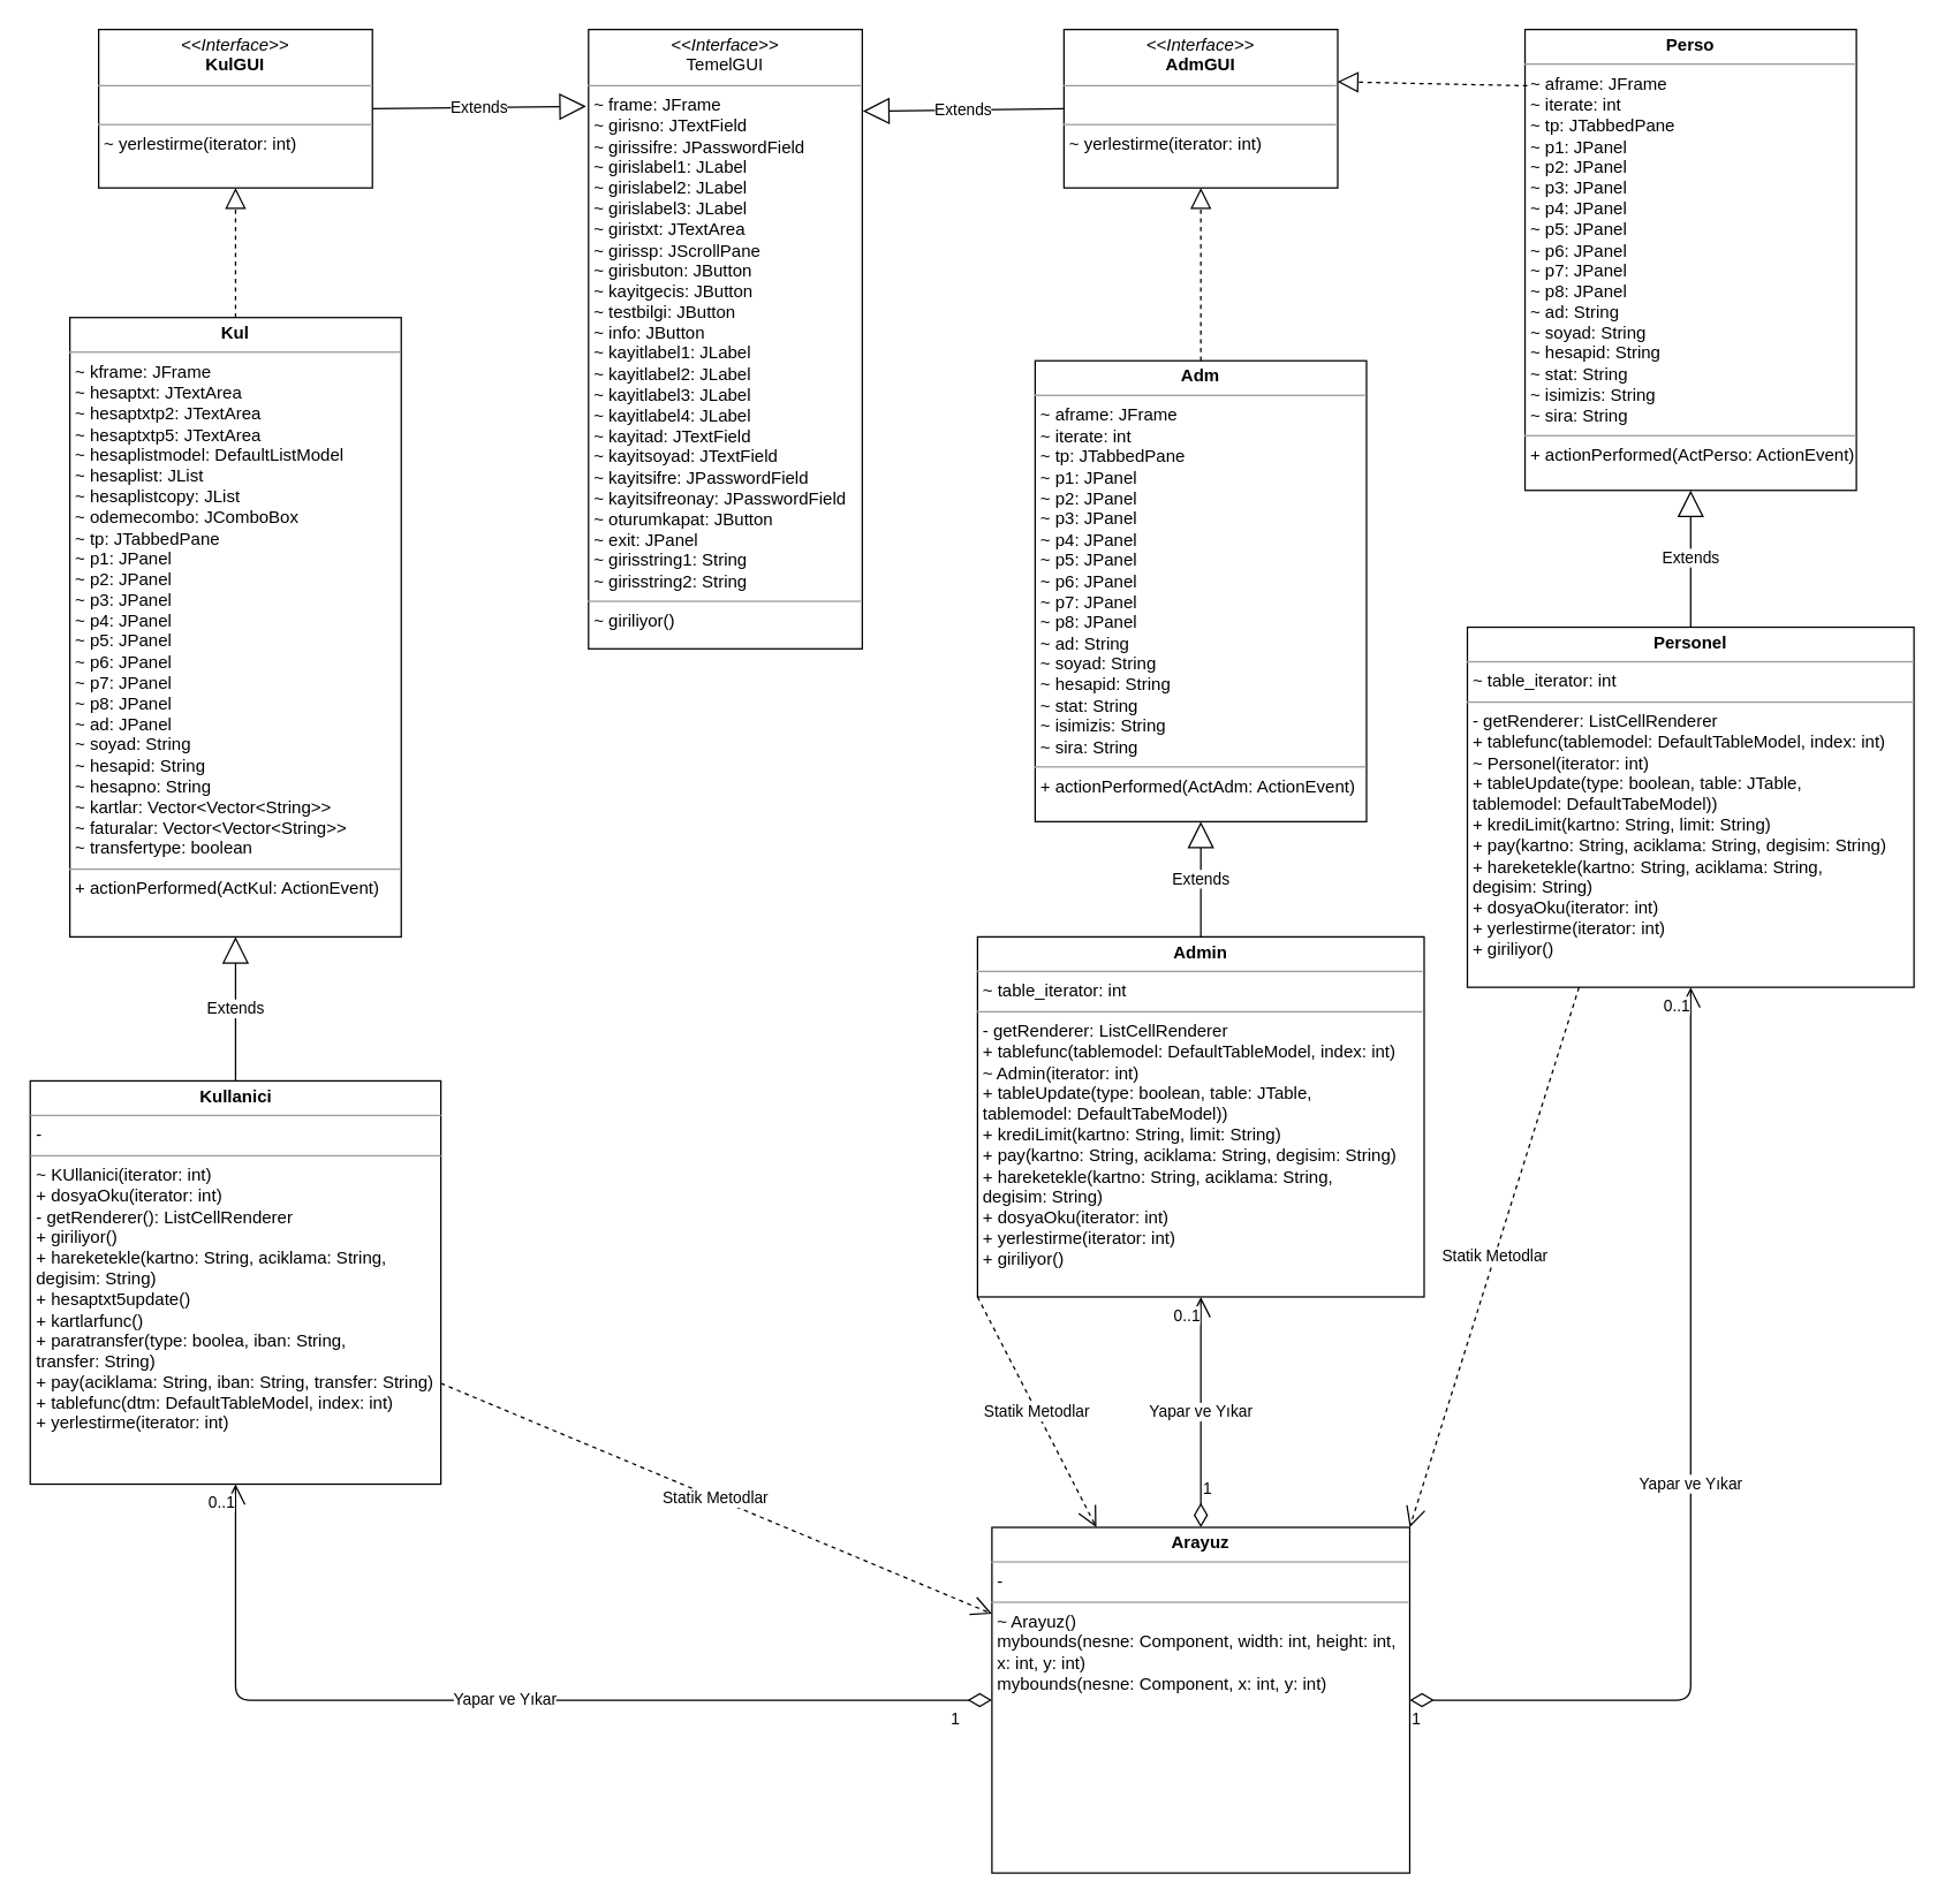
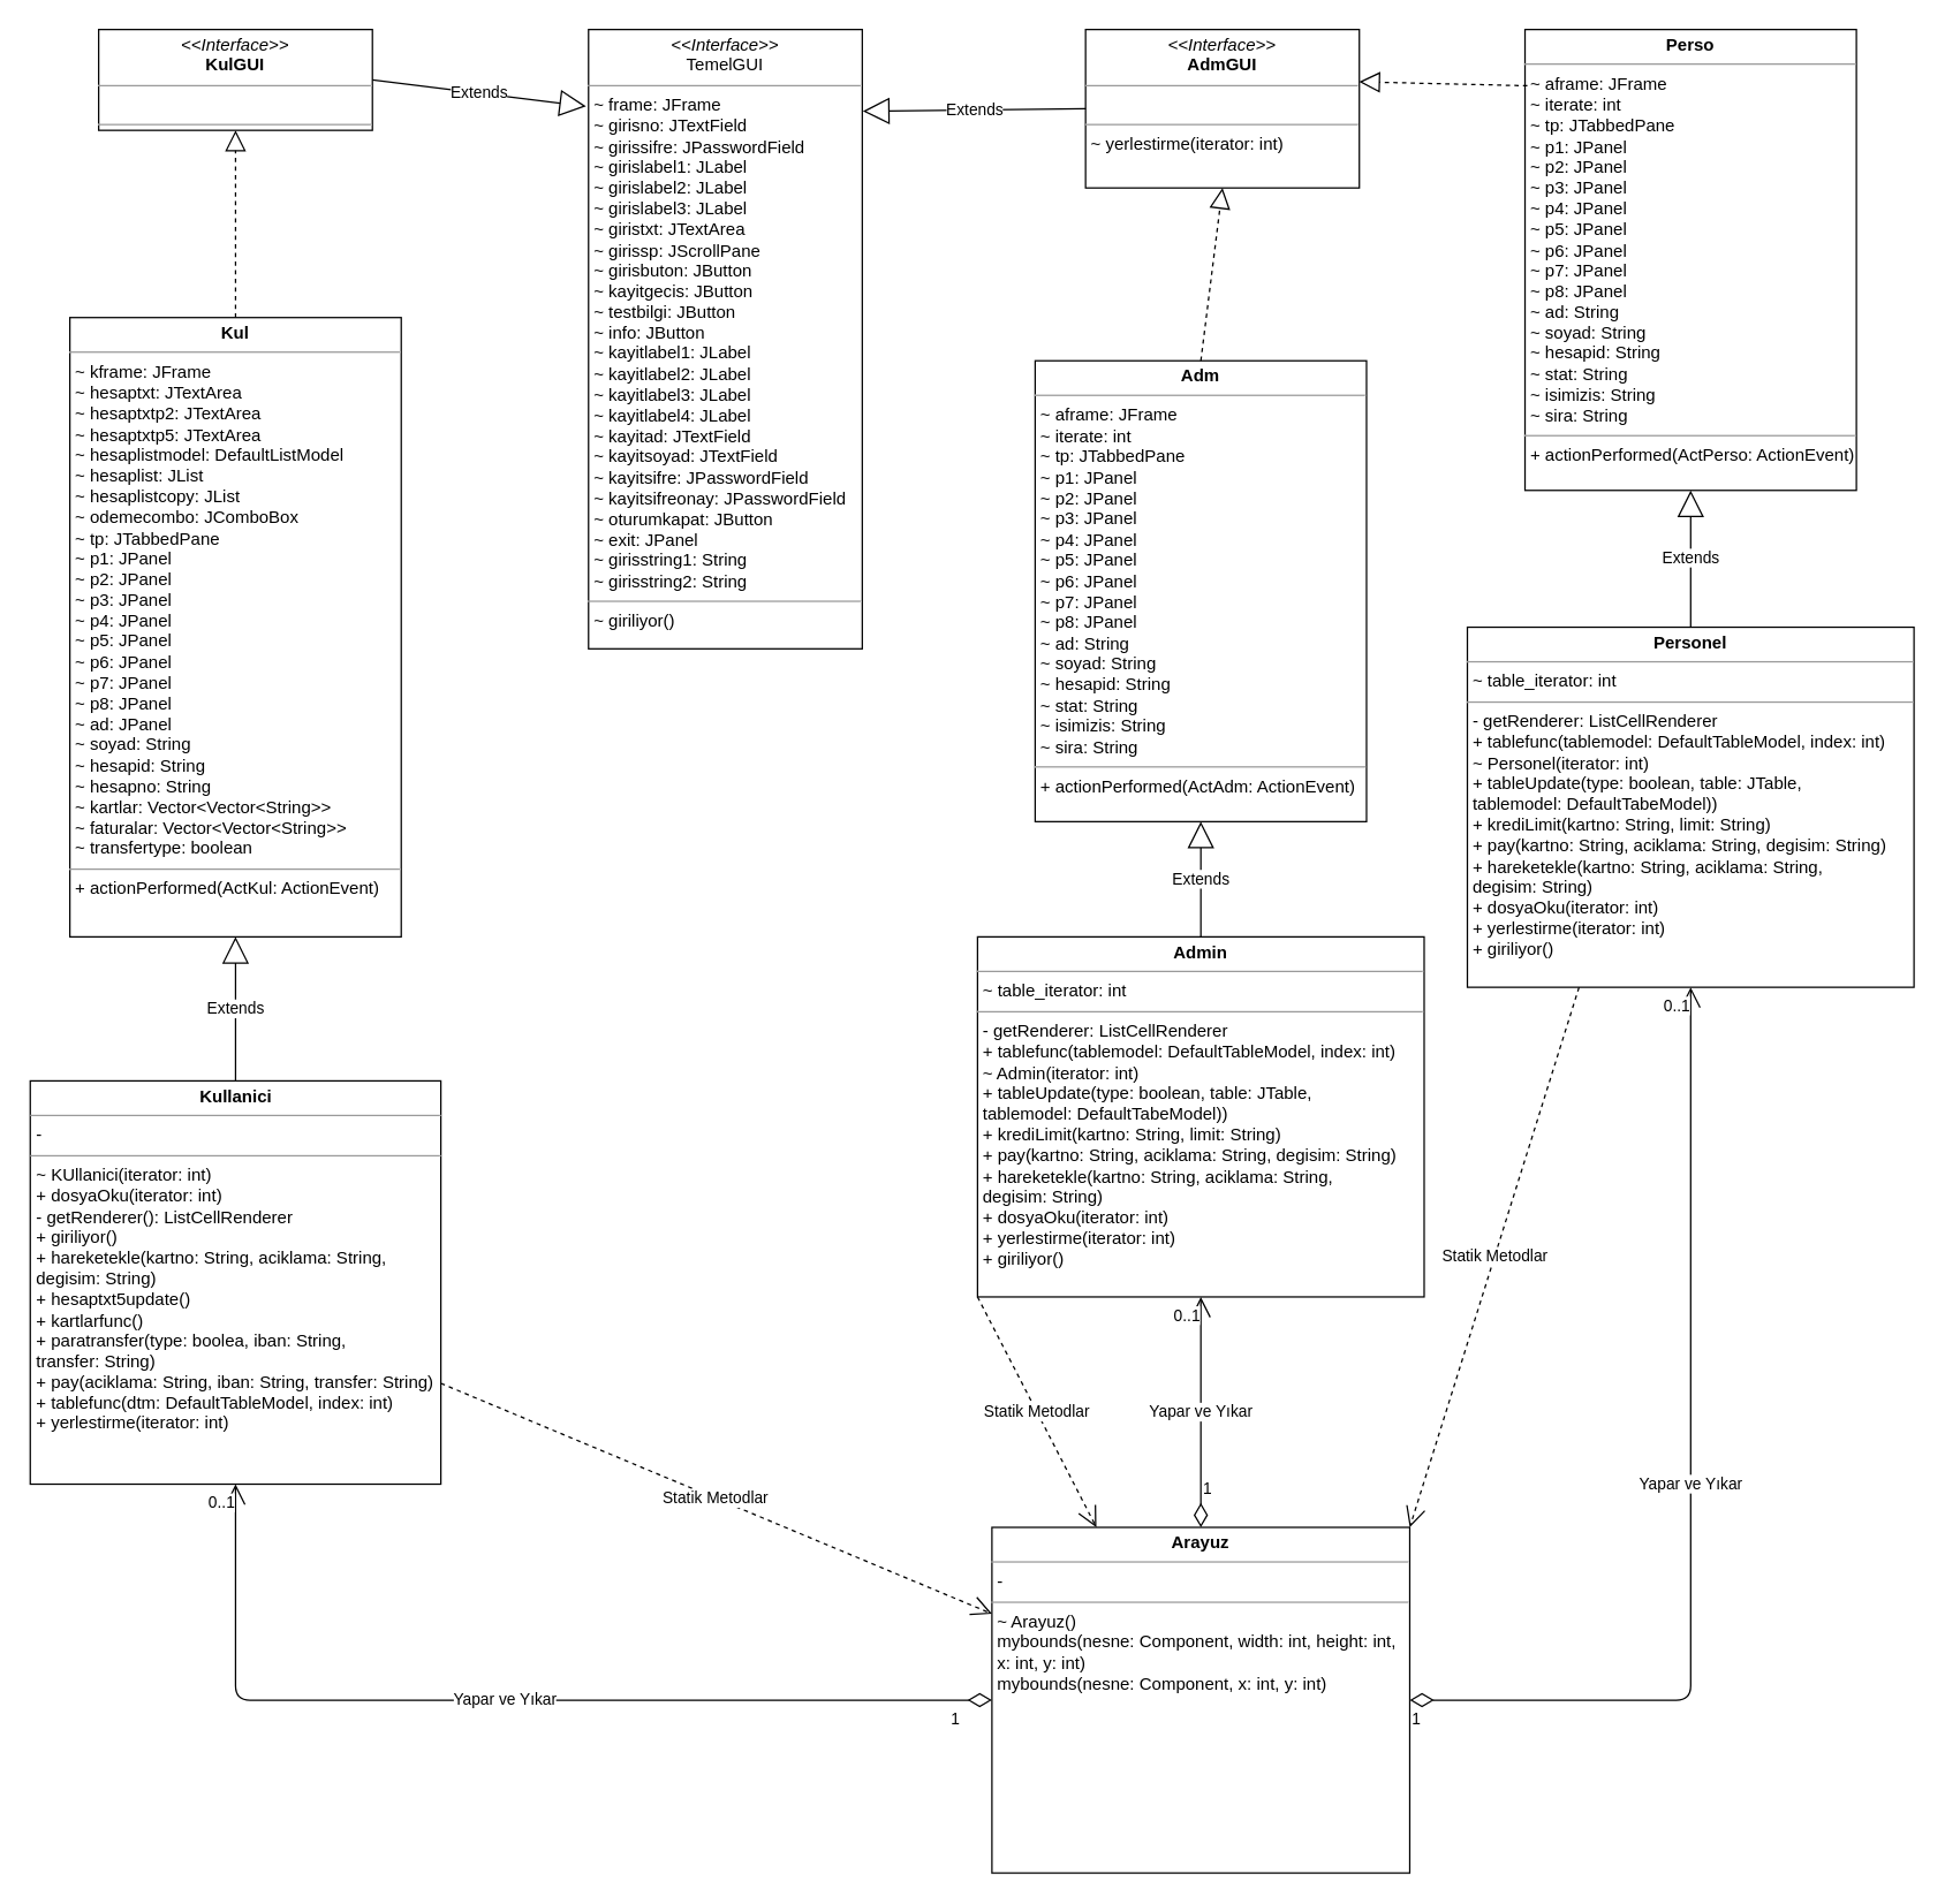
- <mxCell id="3" value="&lt;p style=&quot;margin: 0px ; margin-top: 4px ; text-align: center&quot;&gt;&lt;i&gt;&amp;lt;&amp;lt;Interface&amp;gt;&amp;gt;&lt;/i&gt;&lt;br&gt;&lt;b&gt;KulGUI&lt;/b&gt;&lt;/p&gt;&lt;hr size=&quot;1&quot;&gt;&lt;p style=&quot;margin: 0px ; margin-left: 4px&quot;&gt;&lt;br&gt;&lt;/p&gt;&lt;hr size=&quot;1&quot;&gt;&lt;p style=&quot;margin: 0px ; margin-left: 4px&quot;&gt;~ yerlestirme(iterator: int)&lt;/p&gt;" style="verticalAlign=top;align=left;overflow=fill;fontSize=12;fontFamily=Helvetica;html=1;" vertex="1" parent="1"><mxGeometry x="68" y="20" width="190" height="110" as="geometry" /></mxCell>
+ <mxCell id="3" value="&lt;p style=&quot;margin: 0px ; margin-top: 4px ; text-align: center&quot;&gt;&lt;i&gt;&amp;lt;&amp;lt;Interface&amp;gt;&amp;gt;&lt;/i&gt;&lt;br&gt;&lt;b&gt;KulGUI&lt;/b&gt;&lt;/p&gt;&lt;hr size=&quot;1&quot;&gt;&lt;p style=&quot;margin: 0px ; margin-left: 4px&quot;&gt;&lt;br&gt;&lt;/p&gt;&lt;hr size=&quot;1&quot;&gt;&lt;p style=&quot;margin: 0px ; margin-left: 4px&quot;&gt;~ yerlestirme(iterator: int)&lt;/p&gt;" style="verticalAlign=top;align=left;overflow=fill;fontSize=12;fontFamily=Helvetica;html=1;" vertex="1" parent="1"><mxGeometry x="68" y="20" width="190" height="70" as="geometry" /></mxCell>
- <mxCell id="4" value="&lt;p style=&quot;margin: 0px ; margin-top: 4px ; text-align: center&quot;&gt;&lt;i&gt;&amp;lt;&amp;lt;Interface&amp;gt;&amp;gt;&lt;/i&gt;&lt;br&gt;&lt;b&gt;AdmGUI&lt;/b&gt;&lt;/p&gt;&lt;hr size=&quot;1&quot;&gt;&lt;p style=&quot;margin: 0px ; margin-left: 4px&quot;&gt;&lt;br&gt;&lt;/p&gt;&lt;hr size=&quot;1&quot;&gt;&lt;p style=&quot;margin: 0px ; margin-left: 4px&quot;&gt;~ yerlestirme(iterator: int)&lt;/p&gt;" style="verticalAlign=top;align=left;overflow=fill;fontSize=12;fontFamily=Helvetica;html=1;" vertex="1" parent="1"><mxGeometry x="738" y="20" width="190" height="110" as="geometry" /></mxCell>
+ <mxCell id="4" value="&lt;p style=&quot;margin: 0px ; margin-top: 4px ; text-align: center&quot;&gt;&lt;i&gt;&amp;lt;&amp;lt;Interface&amp;gt;&amp;gt;&lt;/i&gt;&lt;br&gt;&lt;b&gt;AdmGUI&lt;/b&gt;&lt;/p&gt;&lt;hr size=&quot;1&quot;&gt;&lt;p style=&quot;margin: 0px ; margin-left: 4px&quot;&gt;&lt;br&gt;&lt;/p&gt;&lt;hr size=&quot;1&quot;&gt;&lt;p style=&quot;margin: 0px ; margin-left: 4px&quot;&gt;~ yerlestirme(iterator: int)&lt;/p&gt;" style="verticalAlign=top;align=left;overflow=fill;fontSize=12;fontFamily=Helvetica;html=1;" vertex="1" parent="1"><mxGeometry x="753" y="20" width="190" height="110" as="geometry" /></mxCell>
